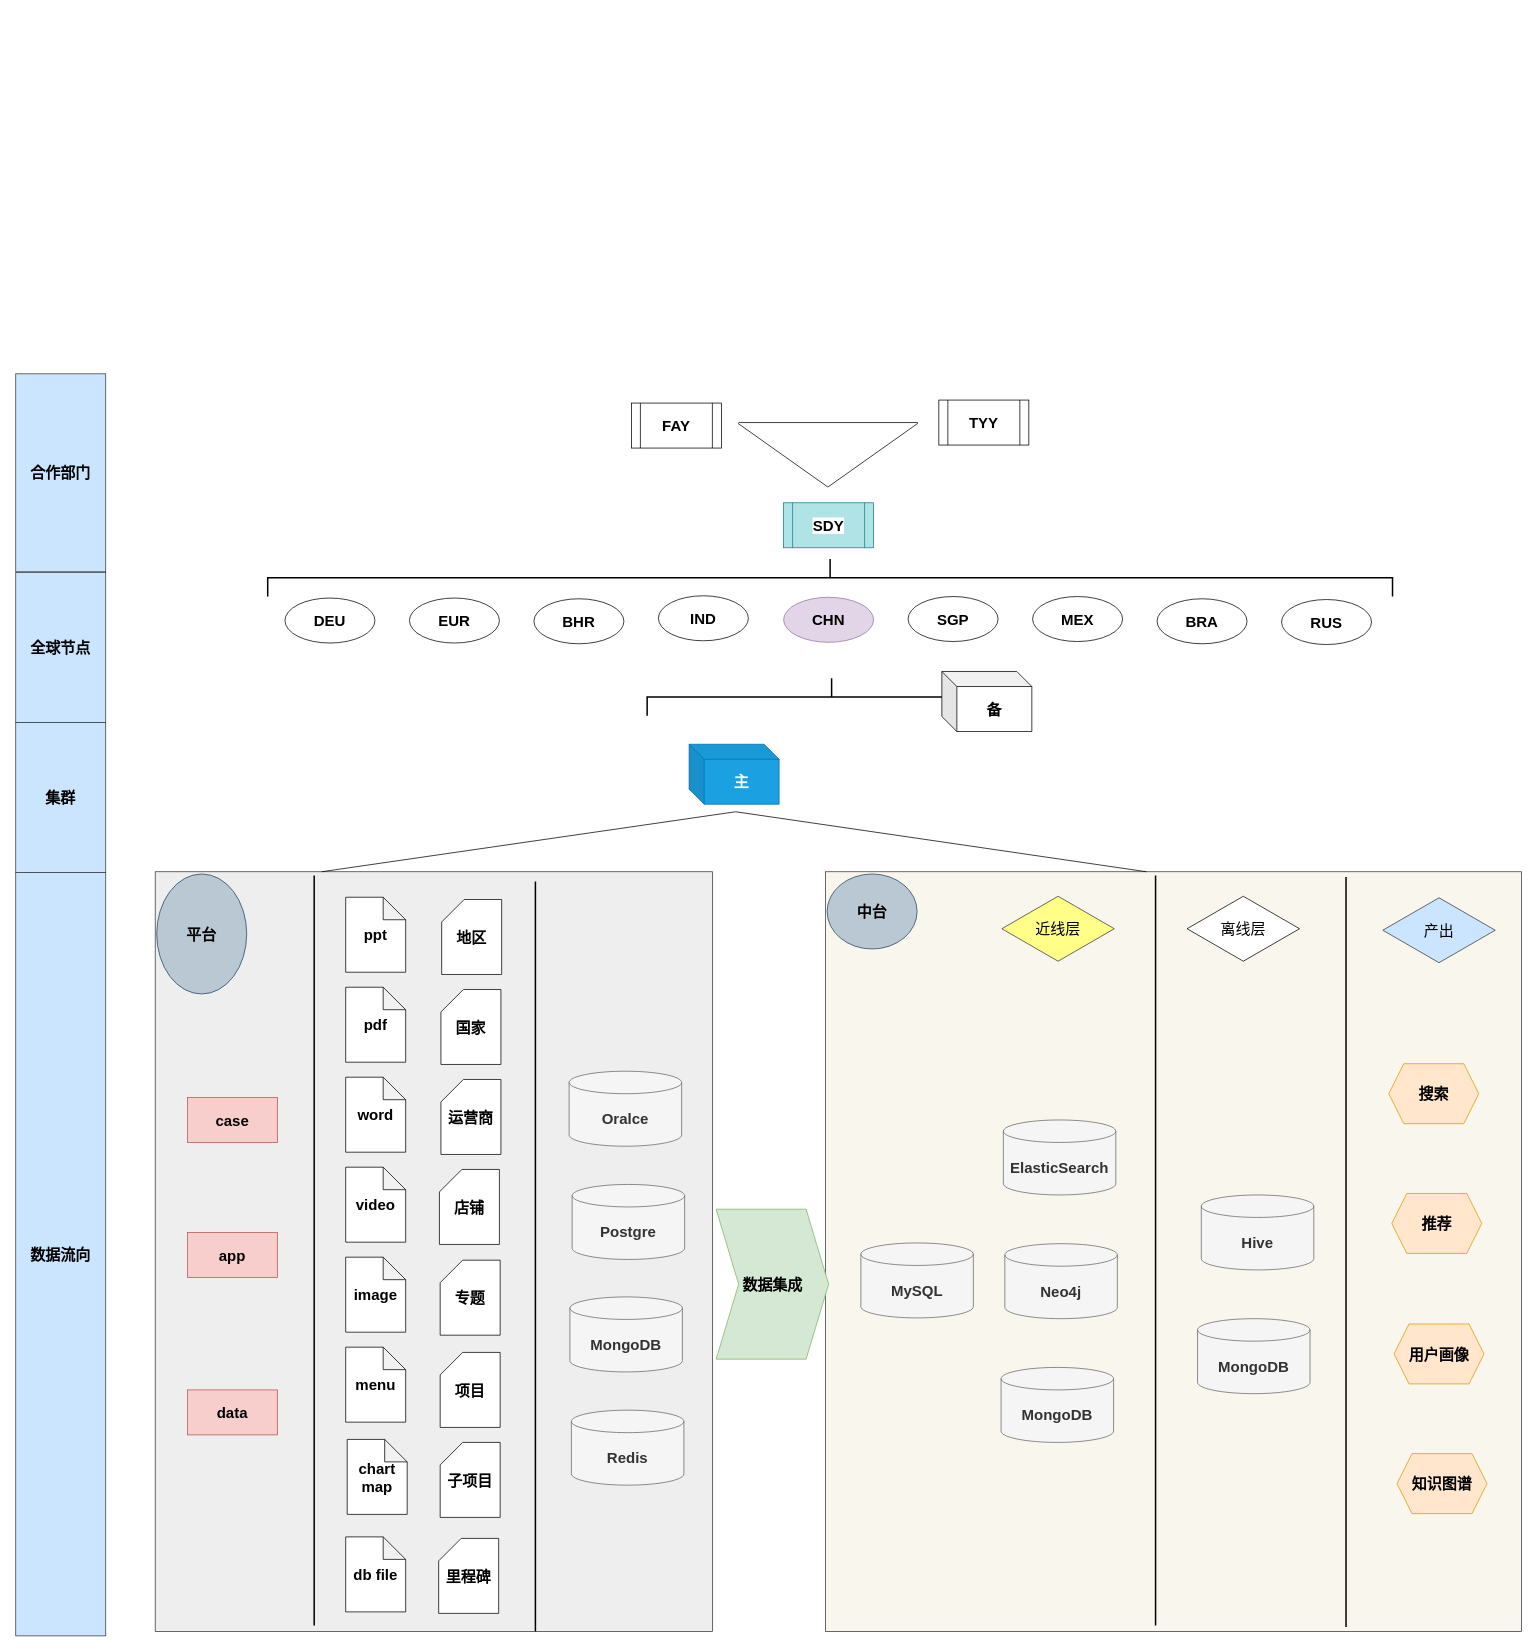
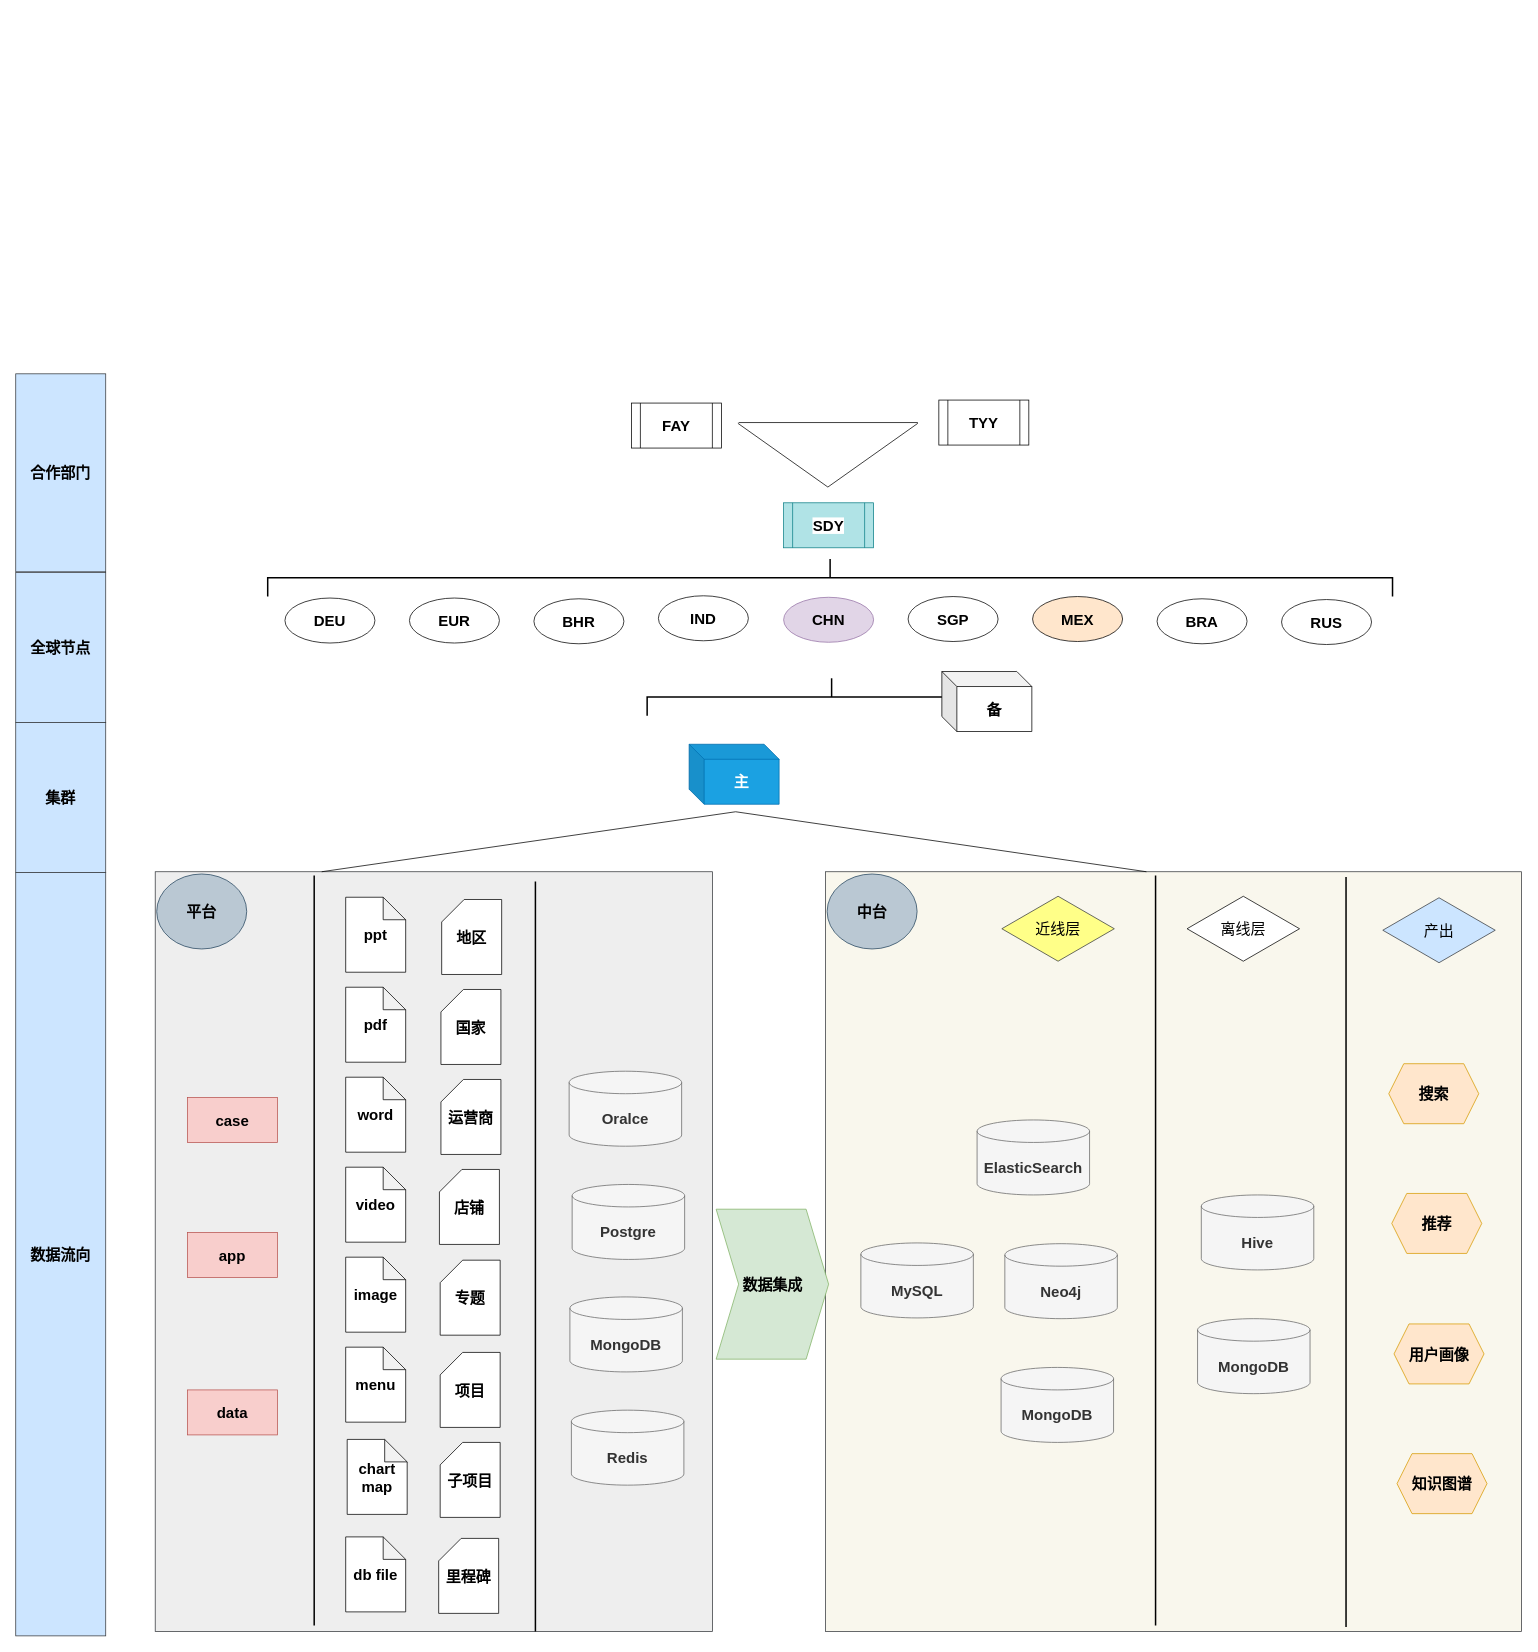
- <mxCell id="6" value="&lt;span style=&quot;font-size: 20px;&quot;&gt;MEX&lt;/span&gt;" style="ellipse;whiteSpace=wrap;html=1;rounded=0;fontSize=20;fontStyle=1;" parent="1" vertex="1"><mxGeometry x="1376" y="795" width="120" height="60" as="geometry" /></mxCell>
+ <mxCell id="6" value="&lt;span style=&quot;font-size: 20px;&quot;&gt;MEX&lt;/span&gt;" style="ellipse;whiteSpace=wrap;html=1;rounded=0;fontSize=20;fontStyle=1;fillColor=#ffe6cc;" parent="1" vertex="1"><mxGeometry x="1376" y="795" width="120" height="60" as="geometry" /></mxCell>
- <mxCell id="40" value="平台" style="ellipse;whiteSpace=wrap;html=1;rounded=0;fontSize=20;fontStyle=1;fillColor=#bac8d3;strokeColor=#23445d;" parent="1" vertex="1"><mxGeometry x="208" y="1165" width="120" height="160" as="geometry" /></mxCell>
+ <mxCell id="40" value="平台" style="ellipse;whiteSpace=wrap;html=1;rounded=0;fontSize=20;fontStyle=1;fillColor=#bac8d3;strokeColor=#23445d;" parent="1" vertex="1"><mxGeometry x="208" y="1165" width="120" height="100" as="geometry" /></mxCell>
- <mxCell id="34" value="ElasticSearch" style="shape=cylinder3;whiteSpace=wrap;html=1;boundedLbl=1;backgroundOutline=1;size=15;rounded=0;fontSize=20;fontStyle=1;fillColor=#f5f5f5;fontColor=#333333;strokeColor=#666666;" parent="1" vertex="1"><mxGeometry x="1337" y="1493" width="150" height="100" as="geometry" /></mxCell>
+ <mxCell id="34" value="ElasticSearch" style="shape=cylinder3;whiteSpace=wrap;html=1;boundedLbl=1;backgroundOutline=1;size=15;rounded=0;fontSize=20;fontStyle=1;fillColor=#f5f5f5;fontColor=#333333;strokeColor=#666666;" parent="1" vertex="1"><mxGeometry x="1302" y="1493" width="150" height="100" as="geometry" /></mxCell>
